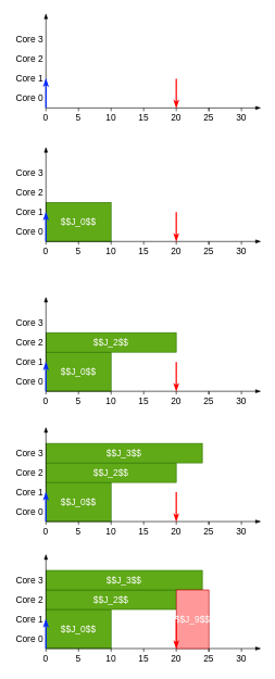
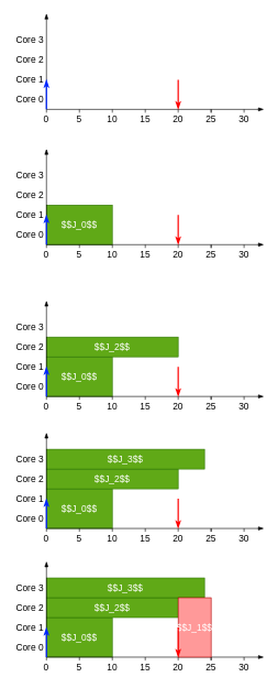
- <mxCell id="120" value="$$J_9$$" style="rounded=0;whiteSpace=wrap;html=1;align=center;fillColor=#FF9999;strokeColor=#B20000;fontColor=#ffffff;comic=0;fontSize=14;" vertex="1" parent="1"><mxGeometry x="270" y="905" width="50" height="90" as="geometry" /></mxCell>
+ <mxCell id="120" value="$$J_1$$" style="rounded=0;whiteSpace=wrap;html=1;align=center;fillColor=#FF9999;strokeColor=#B20000;fontColor=#ffffff;comic=0;fontSize=14;" vertex="1" parent="1"><mxGeometry x="270" y="905" width="50" height="90" as="geometry" /></mxCell>
